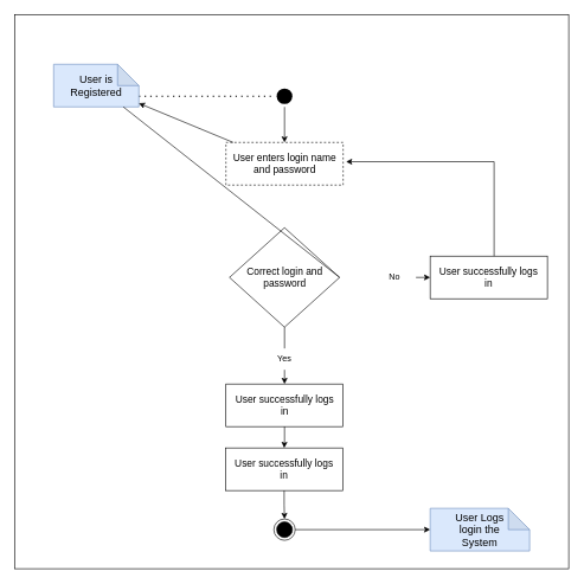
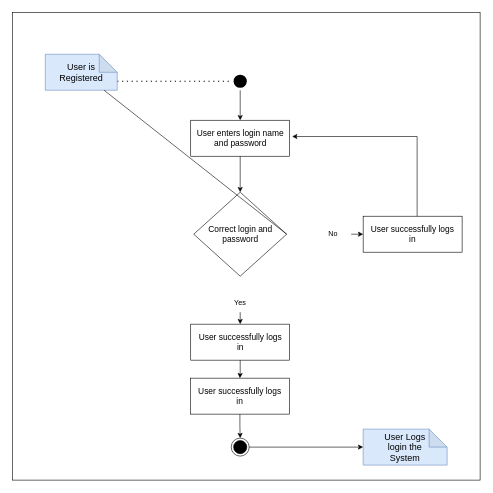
- <mxCell id="7" style="edgeStyle=none;rounded=0;orthogonalLoop=1;jettySize=auto;html=1;" edge="1" parent="1" source="8" target="6"><mxGeometry relative="1" as="geometry" /></mxCell>
+ <mxCell id="7" style="edgeStyle=none;rounded=0;orthogonalLoop=1;jettySize=auto;html=1;entryX=0.5;entryY=0;entryDx=0;entryDy=0;" edge="1" parent="1" source="8" target="13"><mxGeometry relative="1" as="geometry" /></mxCell>
- <mxCell id="8" value="&lt;font style=&quot;font-size: 14px&quot;&gt;User enters login name and password&lt;/font&gt;" style="rounded=0;whiteSpace=wrap;html=1;fillColor=none;dashed=1;" vertex="1" parent="1"><mxGeometry x="317.5" y="200" width="165" height="60" as="geometry" /></mxCell>
+ <mxCell id="8" value="&lt;font style=&quot;font-size: 14px&quot;&gt;User enters login name and password&lt;/font&gt;" style="rounded=0;whiteSpace=wrap;html=1;fillColor=none;" vertex="1" parent="1"><mxGeometry x="317.5" y="200" width="165" height="60" as="geometry" /></mxCell>
- <mxCell id="11" style="edgeStyle=none;rounded=0;orthogonalLoop=1;jettySize=auto;html=1;entryX=0.5;entryY=0;entryDx=0;entryDy=0;endArrow=none;endFill=0;" edge="1" parent="1" source="13" target="15"><mxGeometry relative="1" as="geometry" /></mxCell>
